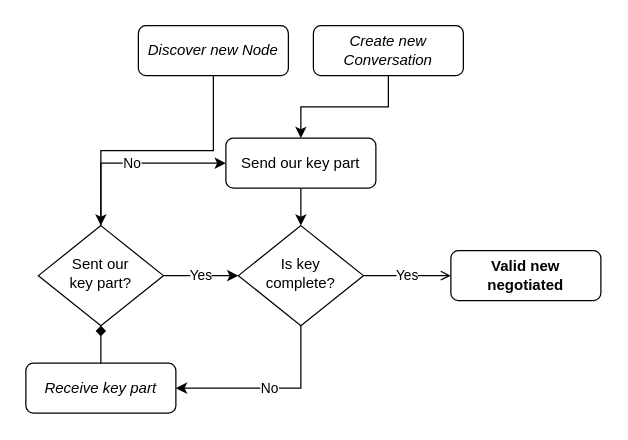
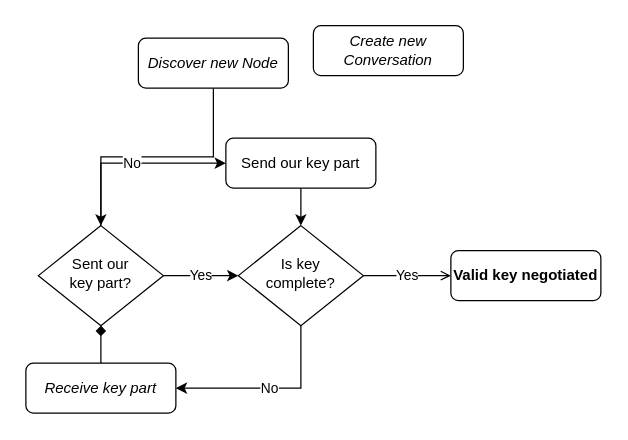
- <mxCell id="11" value="Discover new Node" style="rounded=1;whiteSpace=wrap;html=1;fontSize=12;glass=0;strokeWidth=1;shadow=0;labelBorderColor=none;fontStyle=2" parent="1" vertex="1"><mxGeometry x="110" y="20" width="120" height="40" as="geometry" /></mxCell>
+ <mxCell id="11" value="Discover new Node" style="rounded=1;whiteSpace=wrap;html=1;fontSize=12;glass=0;strokeWidth=1;shadow=0;labelBorderColor=none;fontStyle=2" parent="1" vertex="1"><mxGeometry x="110" y="30" width="120" height="40" as="geometry" /></mxCell>
- <mxCell id="15" style="edgeStyle=orthogonalEdgeStyle;rounded=0;orthogonalLoop=1;jettySize=auto;html=1;fontColor=#000000;verticalAlign=middle;" parent="1" source="16" target="5" edge="1"><mxGeometry relative="1" as="geometry" /></mxCell>
- <mxCell id="9" value="Valid new negotiated" style="rounded=1;whiteSpace=wrap;html=1;fontSize=12;glass=0;strokeWidth=1;shadow=0;fontStyle=1" parent="1" vertex="1"><mxGeometry x="360" y="200" width="120" height="40" as="geometry" /></mxCell>
+ <mxCell id="9" value="Valid key negotiated" style="rounded=1;whiteSpace=wrap;html=1;fontSize=12;glass=0;strokeWidth=1;shadow=0;fontStyle=1" parent="1" vertex="1"><mxGeometry x="360" y="200" width="120" height="40" as="geometry" /></mxCell>
